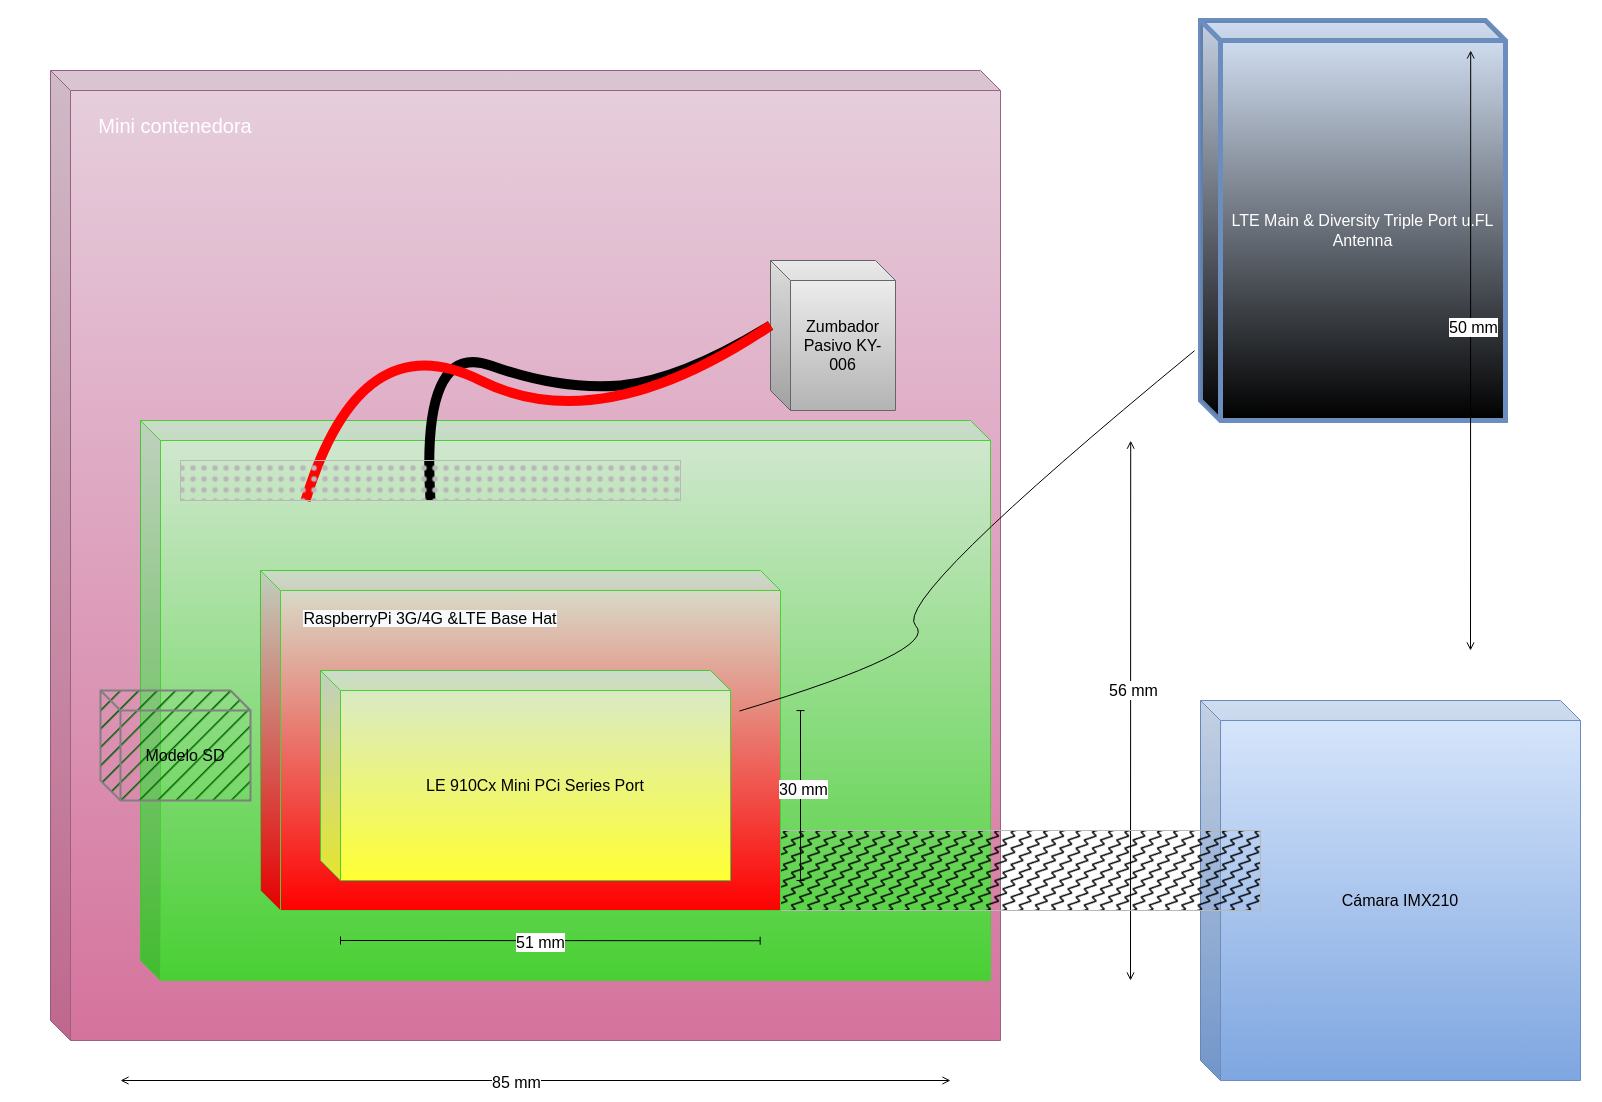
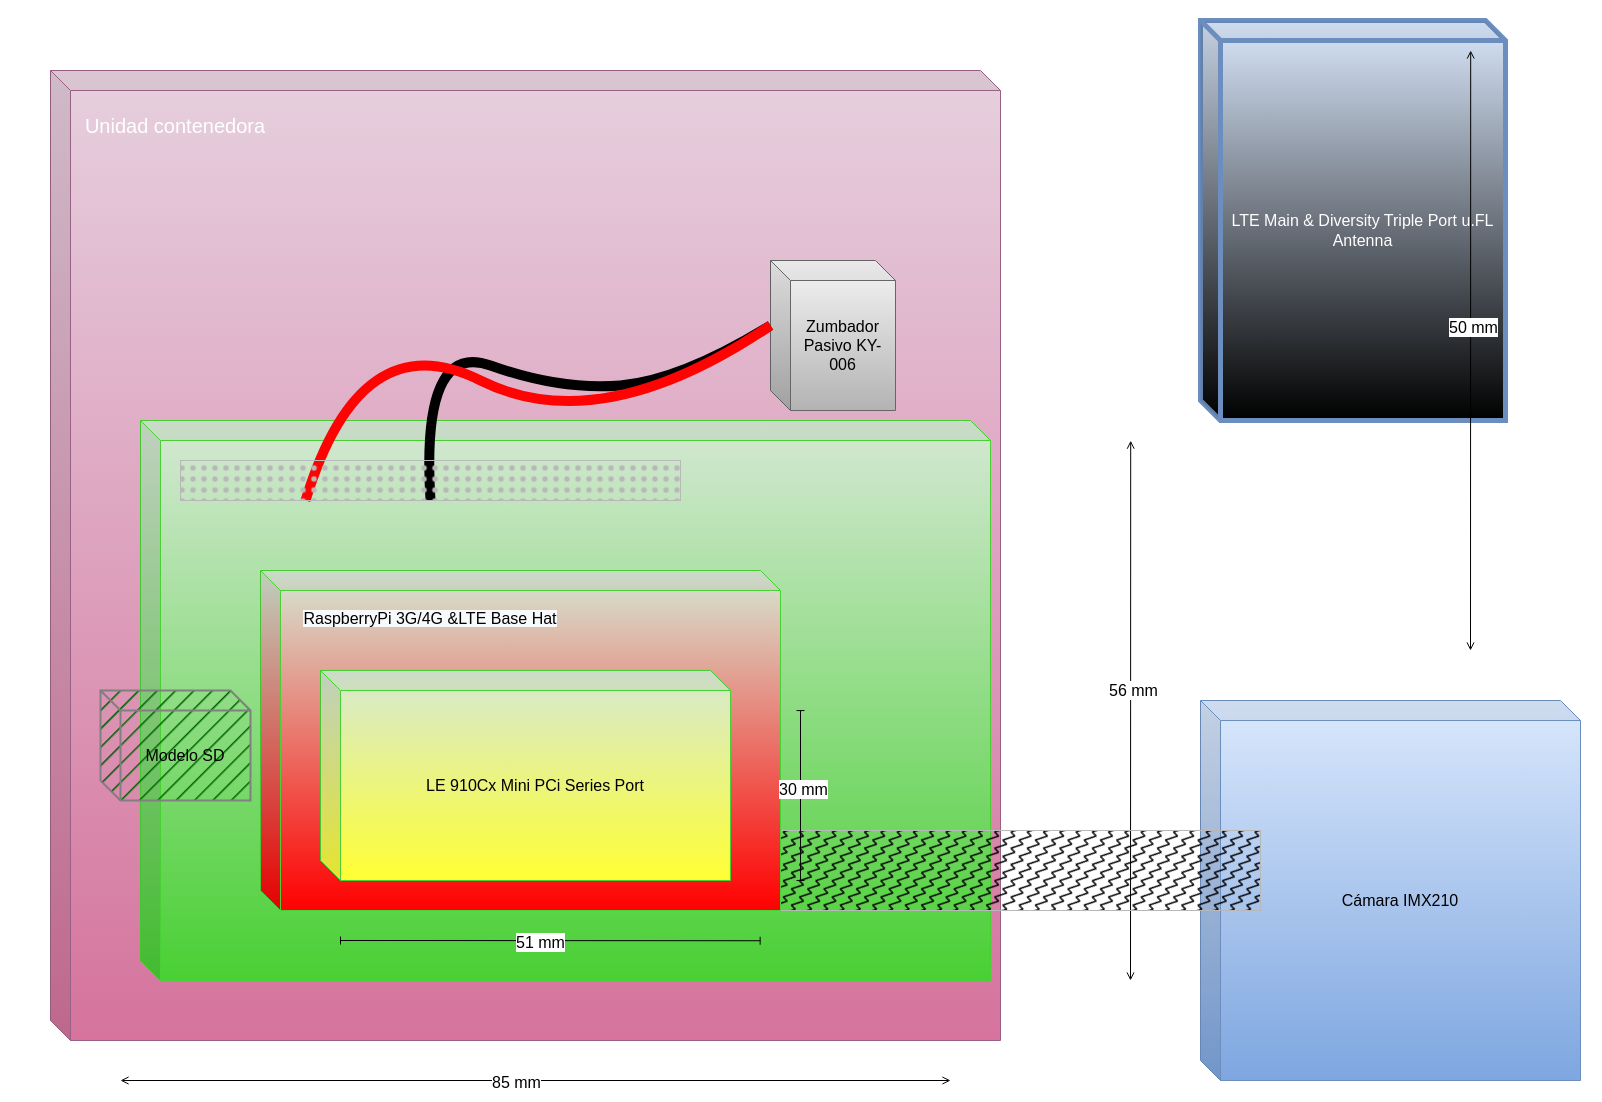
- <mxCell id="26" value="&lt;font style=&quot;font-size: 20px;&quot;&gt;Mini contenedora&lt;/font&gt;" style="text;html=1;strokeColor=none;fillColor=none;align=center;verticalAlign=middle;whiteSpace=wrap;rounded=0;fontColor=#FFFFFF;strokeWidth=2;" vertex="1" parent="1"><mxGeometry x="20" y="110" width="310" height="30" as="geometry" /></mxCell>
+ <mxCell id="26" value="&lt;font style=&quot;font-size: 20px;&quot;&gt;Unidad contenedora&lt;/font&gt;" style="text;html=1;strokeColor=none;fillColor=none;align=center;verticalAlign=middle;whiteSpace=wrap;rounded=0;fontColor=#FFFFFF;strokeWidth=2;" vertex="1" parent="1"><mxGeometry x="20" y="110" width="310" height="30" as="geometry" /></mxCell>
- <mxCell id="23" value="" style="curved=1;endArrow=none;html=1;rounded=0;endFill=0;startSize=29;sourcePerimeterSpacing=9;endSize=22;targetPerimeterSpacing=5;" edge="1" parent="1" source="17" target="22"><mxGeometry width="50" height="50" relative="1" as="geometry"><mxPoint x="890" y="650" as="sourcePoint" /><mxPoint x="940" y="600" as="targetPoint" /><Array as="points"><mxPoint x="940" y="650" /><mxPoint x="890" y="600" /></Array></mxGeometry></mxCell>
